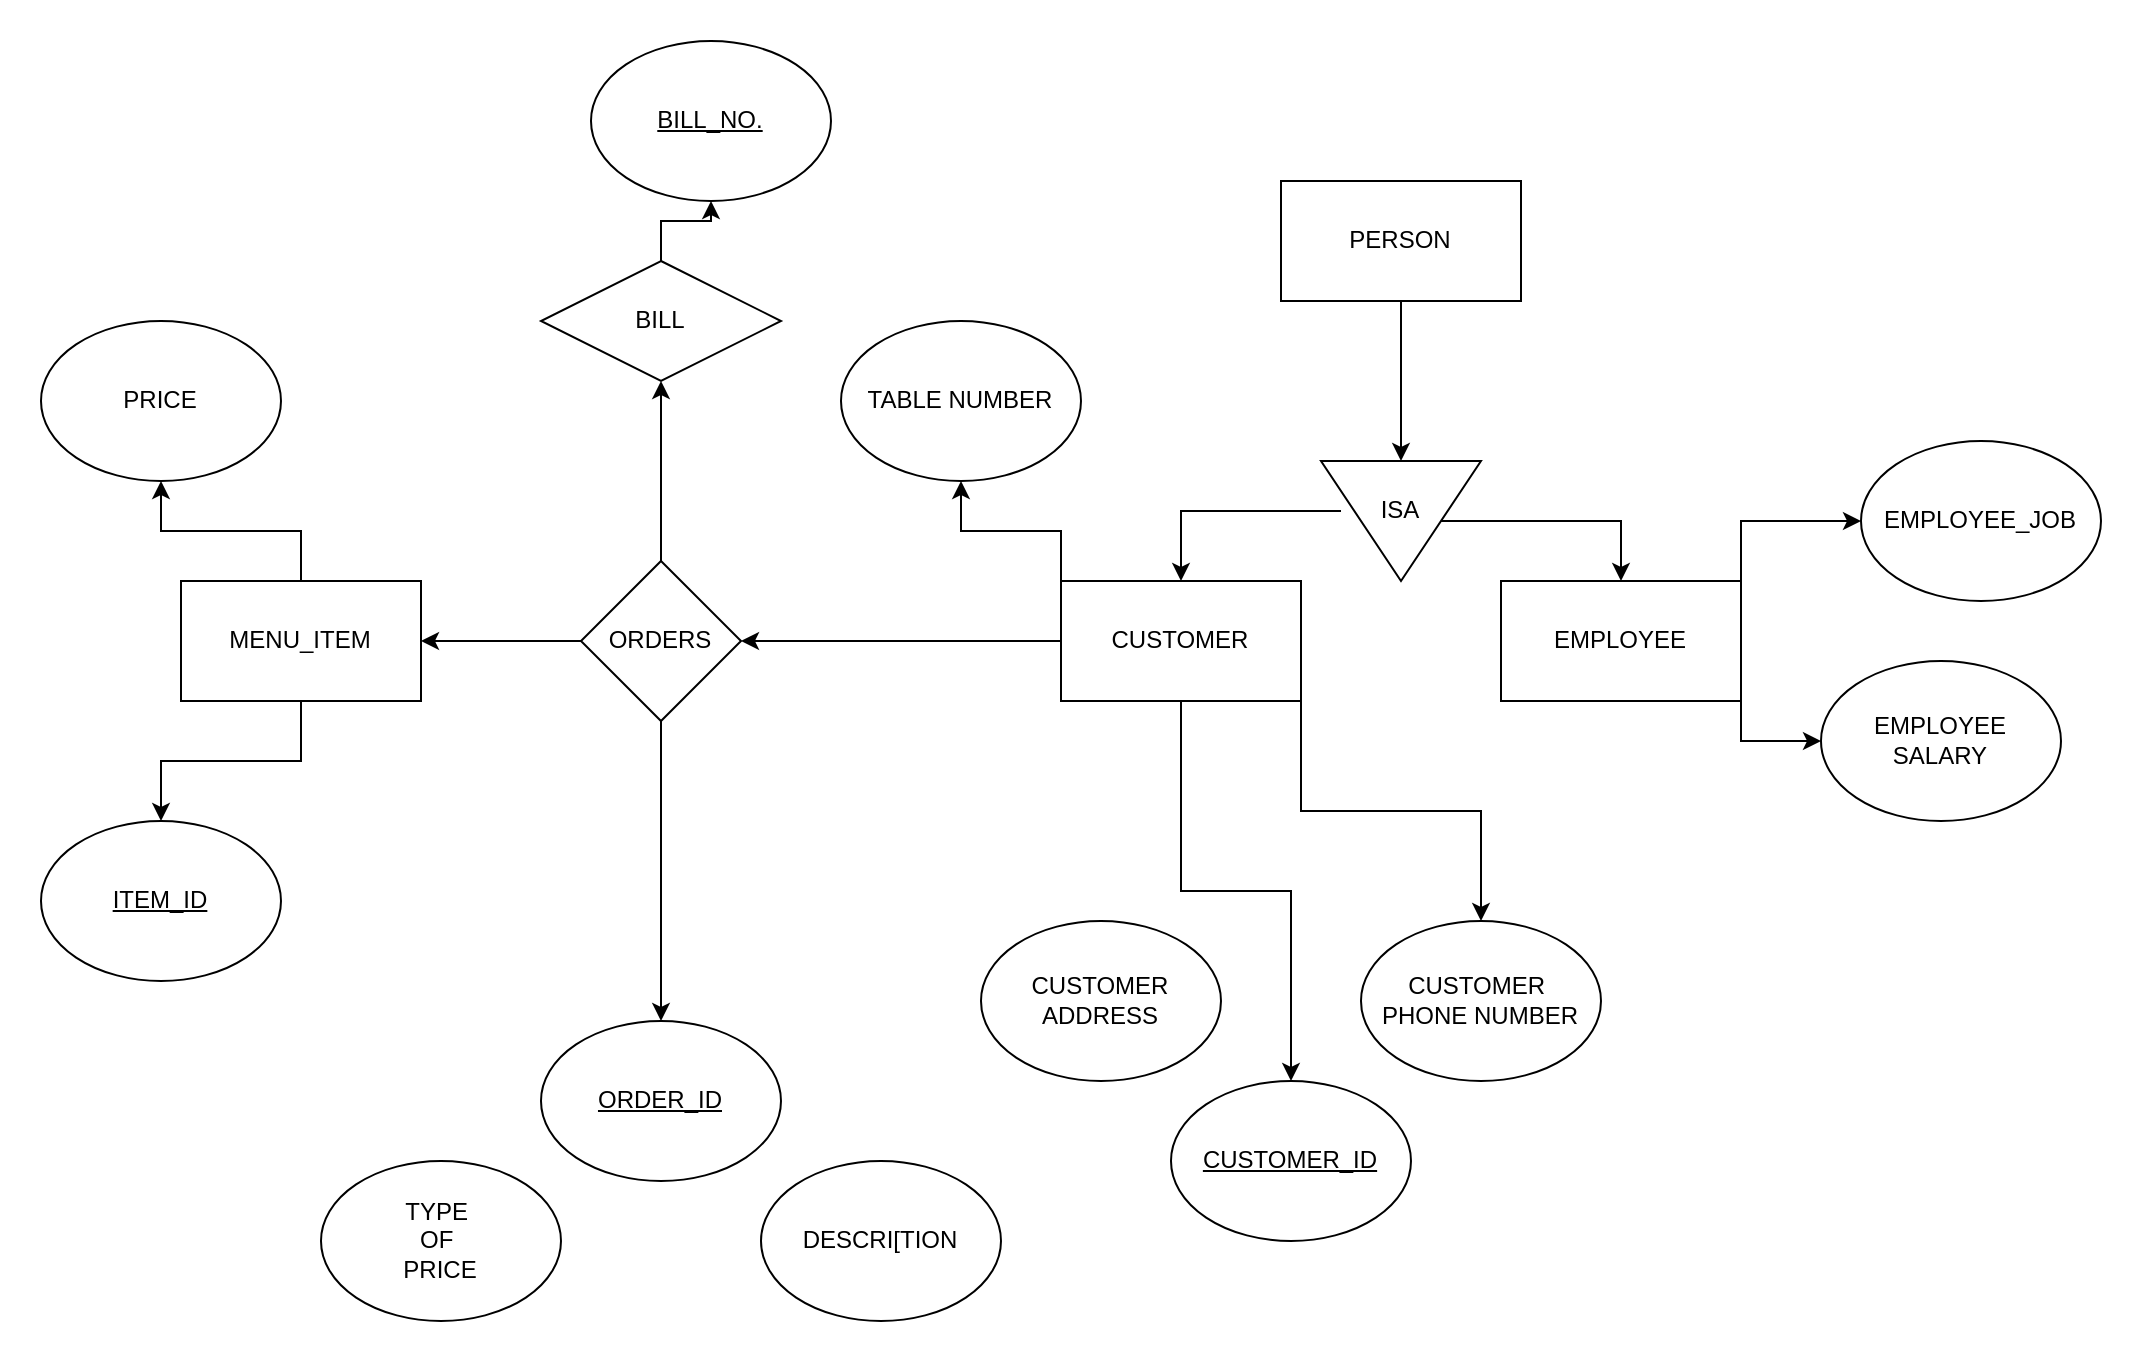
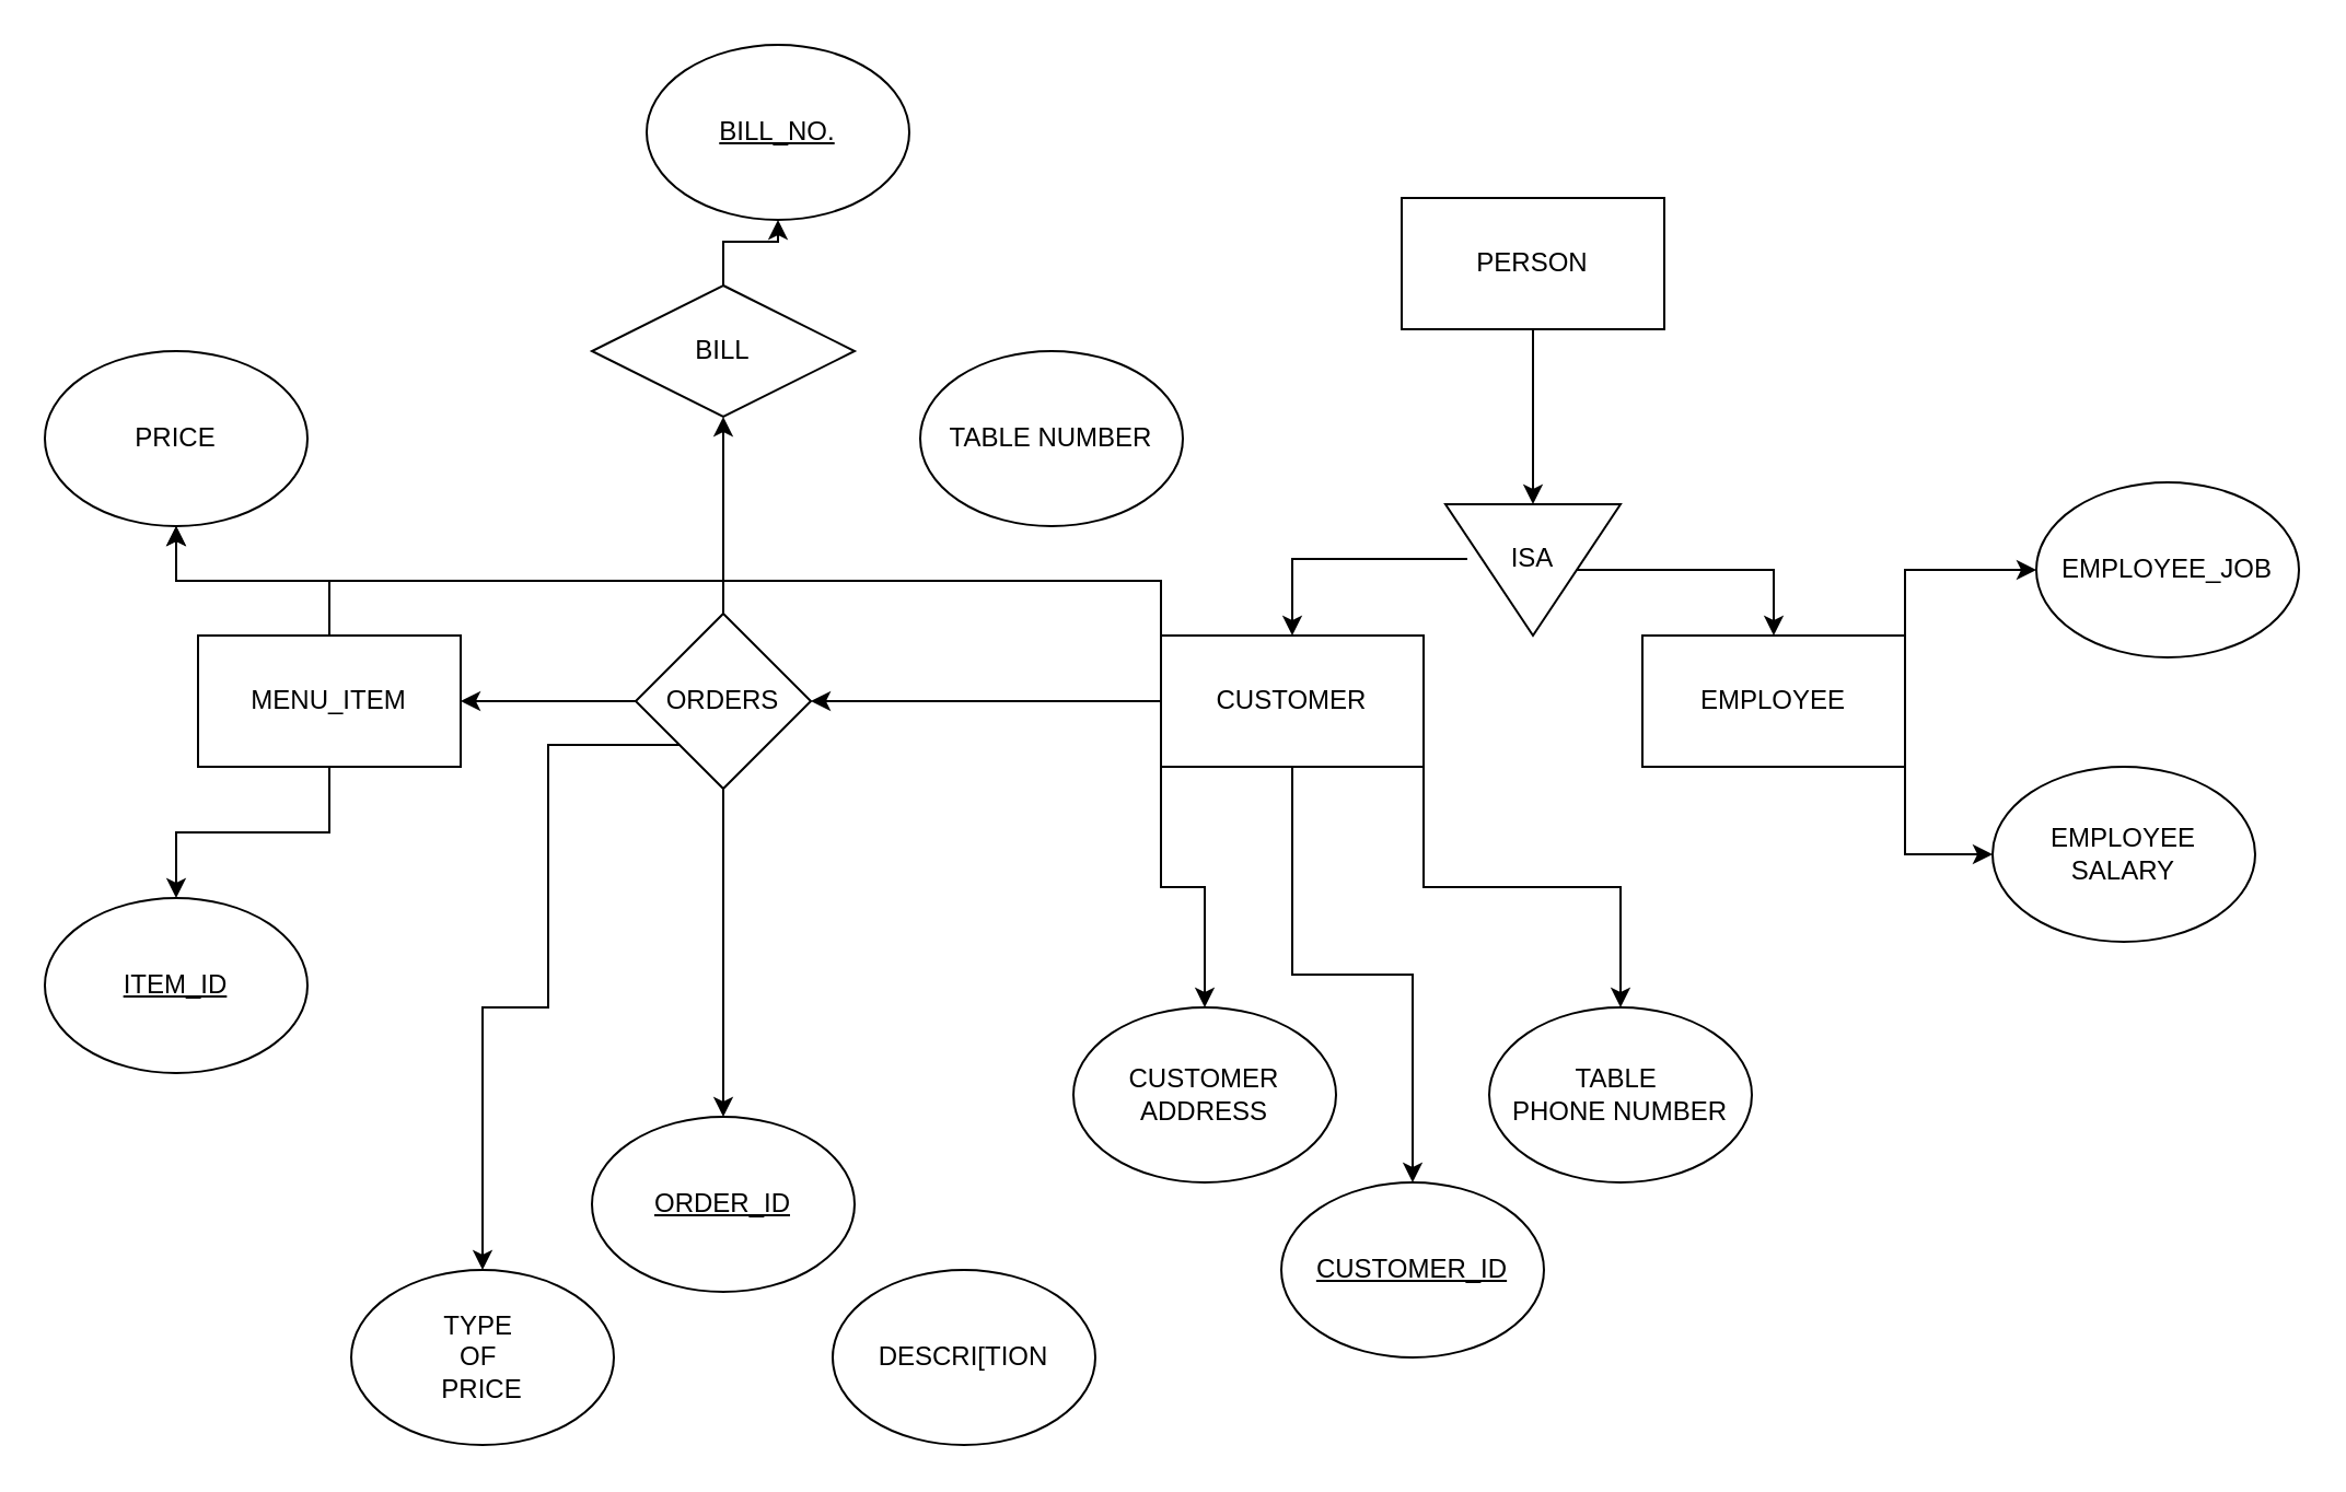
- <mxCell id="10" style="edgeStyle=orthogonalEdgeStyle;rounded=0;orthogonalLoop=1;jettySize=auto;html=1;exitX=0;exitY=0;exitDx=0;exitDy=0;entryX=0.5;entryY=1;entryDx=0;entryDy=0;" edge="1" parent="1" source="11" target="31"><mxGeometry relative="1" as="geometry" /></mxCell>
+ <mxCell id="10" style="edgeStyle=orthogonalEdgeStyle;rounded=0;orthogonalLoop=1;jettySize=auto;html=1;exitX=0;exitY=0;exitDx=0;exitDy=0;" edge="1" parent="1" source="11" target="32"><mxGeometry relative="1" as="geometry" /></mxCell>
- <mxCell id="18" value="EMPLOYEE&lt;div&gt;SALARY&lt;/div&gt;" style="ellipse;whiteSpace=wrap;html=1;" vertex="1" parent="1"><mxGeometry x="910" y="330" width="120" height="80" as="geometry" /></mxCell>
+ <mxCell id="18" value="EMPLOYEE&lt;div&gt;SALARY&lt;/div&gt;" style="ellipse;whiteSpace=wrap;html=1;" vertex="1" parent="1"><mxGeometry x="910" y="350" width="120" height="80" as="geometry" /></mxCell>
+ <mxCell id="7" style="edgeStyle=orthogonalEdgeStyle;rounded=0;orthogonalLoop=1;jettySize=auto;html=1;exitX=0;exitY=1;exitDx=0;exitDy=0;entryX=0.5;entryY=0;entryDx=0;entryDy=0;" edge="1" parent="1" source="11" target="30"><mxGeometry relative="1" as="geometry" /></mxCell>
+ <mxCell id="22" style="edgeStyle=orthogonalEdgeStyle;rounded=0;orthogonalLoop=1;jettySize=auto;html=1;exitX=0;exitY=1;exitDx=0;exitDy=0;entryX=0.5;entryY=0;entryDx=0;entryDy=0;" edge="1" parent="1" source="24" target="36"><mxGeometry relative="1" as="geometry"><Array as="points"><mxPoint x="250" y="340" /><mxPoint x="250" y="460" /><mxPoint x="220" y="460" /></Array></mxGeometry></mxCell>
- <mxCell id="19" value="CUSTOMER&amp;nbsp;&lt;div&gt;PHONE NUMBER&lt;/div&gt;" style="ellipse;whiteSpace=wrap;html=1;" vertex="1" parent="1"><mxGeometry x="680" y="460" width="120" height="80" as="geometry" /></mxCell>
+ <mxCell id="19" value="TABLE&amp;nbsp;&lt;div&gt;PHONE NUMBER&lt;/div&gt;" style="ellipse;whiteSpace=wrap;html=1;" vertex="1" parent="1"><mxGeometry x="680" y="460" width="120" height="80" as="geometry" /></mxCell>
